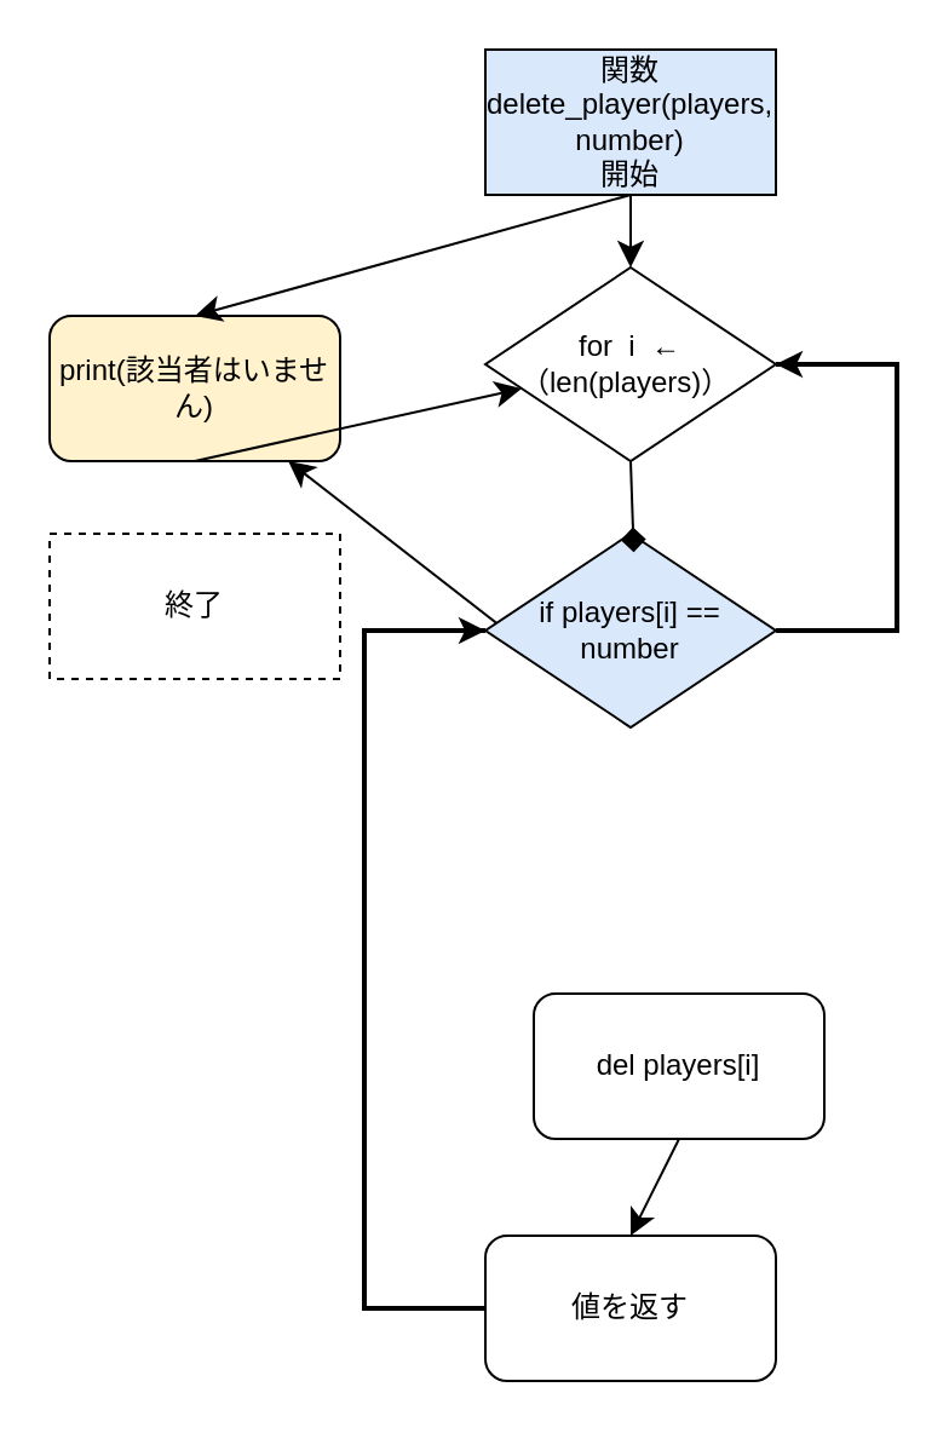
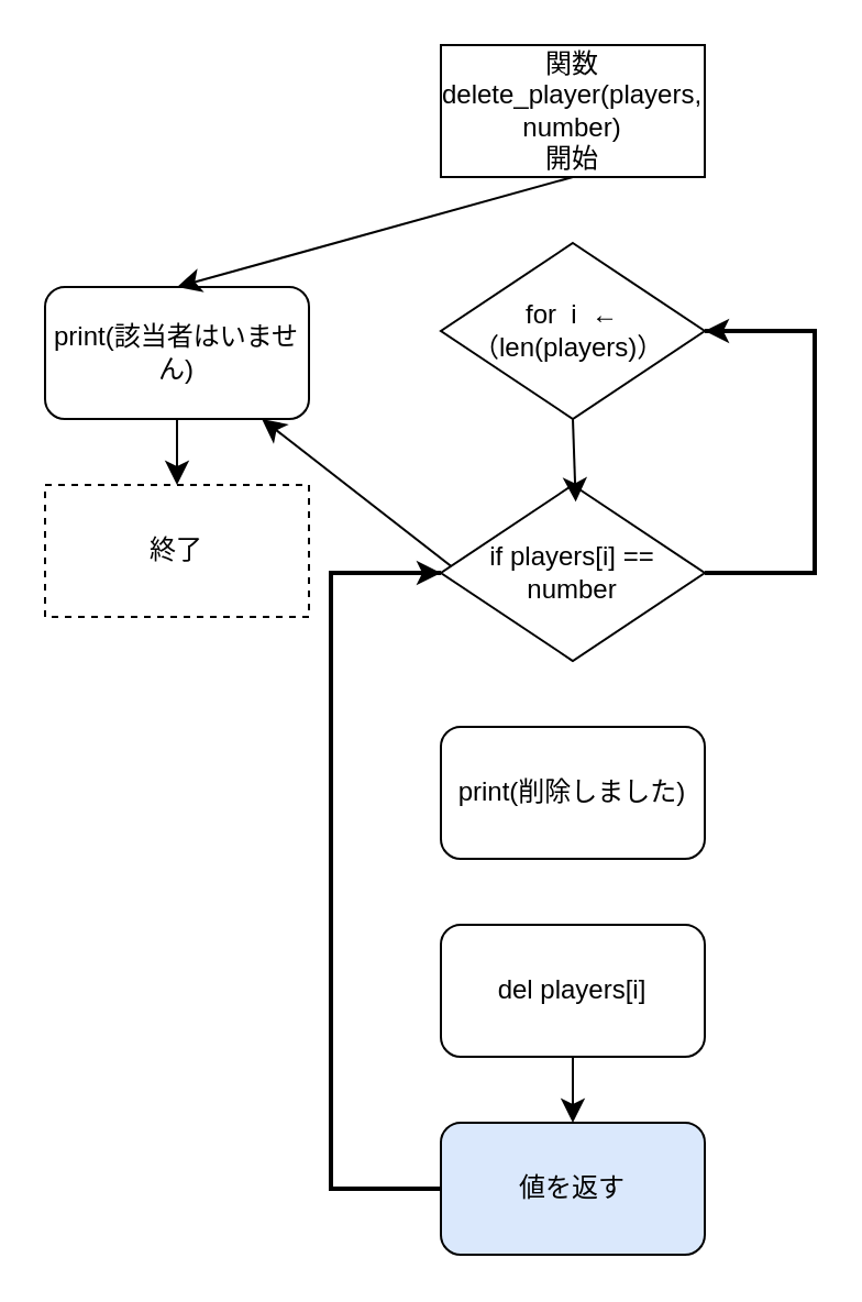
- <mxCell id="3" value="関数delete_player(players, number)&lt;div&gt;開始&lt;/div&gt;" style="rounded=0;whiteSpace=wrap;html=1;fillColor=#dae8fc;" vertex="1" parent="1"><mxGeometry x="200" y="20" width="120" height="60" as="geometry" /></mxCell>
+ <mxCell id="3" value="関数delete_player(players, number)&lt;div&gt;開始&lt;/div&gt;" style="rounded=0;whiteSpace=wrap;html=1;" vertex="1" parent="1"><mxGeometry x="200" y="20" width="120" height="60" as="geometry" /></mxCell>
- <mxCell id="2" style="edgeStyle=none;curved=1;rounded=0;orthogonalLoop=1;jettySize=auto;html=1;exitX=0.5;exitY=1;exitDx=0;exitDy=0;entryX=0.5;entryY=0;entryDx=0;entryDy=0;fontSize=12;startSize=8;endSize=8;" edge="1" parent="1" source="3" target="5"><mxGeometry relative="1" as="geometry" /></mxCell>
- <mxCell id="11" value="print(該当者はいません)" style="rounded=1;whiteSpace=wrap;html=1;fillColor=#fff2cc;" vertex="1" parent="1"><mxGeometry x="20" y="130" width="120" height="60" as="geometry" /></mxCell>
+ <mxCell id="11" value="print(該当者はいません)" style="rounded=1;whiteSpace=wrap;html=1;" vertex="1" parent="1"><mxGeometry x="20" y="130" width="120" height="60" as="geometry" /></mxCell>
- <mxCell id="19" value="" style="endArrow=classic;html=1;rounded=0;fontSize=12;startSize=8;endSize=8;curved=1;exitX=0.5;exitY=1;exitDx=0;exitDy=0;" edge="1" parent="1" source="11" target="5"><mxGeometry width="50" height="50" relative="1" as="geometry"><mxPoint x="240" y="370" as="sourcePoint" /><mxPoint x="290" y="320" as="targetPoint" /></mxGeometry></mxCell>
+ <mxCell id="19" value="" style="endArrow=classic;html=1;rounded=0;fontSize=12;startSize=8;endSize=8;curved=1;exitX=0.5;exitY=1;exitDx=0;exitDy=0;entryX=0.5;entryY=0;entryDx=0;entryDy=0;" edge="1" parent="1" source="11" target="18"><mxGeometry width="50" height="50" relative="1" as="geometry"><mxPoint x="240" y="370" as="sourcePoint" /><mxPoint x="290" y="320" as="targetPoint" /></mxGeometry></mxCell>
- <mxCell id="12" style="edgeStyle=none;curved=1;rounded=0;orthogonalLoop=1;jettySize=auto;html=1;exitX=0.5;exitY=1;exitDx=0;exitDy=0;entryX=0.511;entryY=0.096;entryDx=0;entryDy=0;entryPerimeter=0;fontSize=12;startSize=8;endSize=8;endArrow=diamond;" edge="1" parent="1" source="5" target="7"><mxGeometry relative="1" as="geometry" /></mxCell>
+ <mxCell id="12" style="edgeStyle=none;curved=1;rounded=0;orthogonalLoop=1;jettySize=auto;html=1;exitX=0.5;exitY=1;exitDx=0;exitDy=0;entryX=0.511;entryY=0.096;entryDx=0;entryDy=0;entryPerimeter=0;fontSize=12;startSize=8;endSize=8;" edge="1" parent="1" source="5" target="7"><mxGeometry relative="1" as="geometry" /></mxCell>
- <mxCell id="7" value="if players[i] == number" style="rhombus;whiteSpace=wrap;html=1;fillColor=#dae8fc;" vertex="1" parent="1"><mxGeometry x="200" y="220" width="120" height="80" as="geometry" /></mxCell>
+ <mxCell id="7" value="if players[i] == number" style="rhombus;whiteSpace=wrap;html=1;" vertex="1" parent="1"><mxGeometry x="200" y="220" width="120" height="80" as="geometry" /></mxCell>
+ <mxCell id="4" value="print(削除しました)" style="rounded=1;whiteSpace=wrap;html=1;" vertex="1" parent="1"><mxGeometry x="200" y="330" width="120" height="60" as="geometry" /></mxCell>
- <mxCell id="9" value="del players[i]" style="rounded=1;whiteSpace=wrap;html=1;" vertex="1" parent="1"><mxGeometry x="220" y="410" width="120" height="60" as="geometry" /></mxCell>
+ <mxCell id="9" value="del players[i]" style="rounded=1;whiteSpace=wrap;html=1;" vertex="1" parent="1"><mxGeometry x="200" y="420" width="120" height="60" as="geometry" /></mxCell>
- <mxCell id="10" value="値を返す" style="rounded=1;whiteSpace=wrap;html=1;" vertex="1" parent="1"><mxGeometry x="200" y="510" width="120" height="60" as="geometry" /></mxCell>
+ <mxCell id="10" value="値を返す" style="rounded=1;whiteSpace=wrap;html=1;fillColor=#dae8fc;" vertex="1" parent="1"><mxGeometry x="200" y="510" width="120" height="60" as="geometry" /></mxCell>
